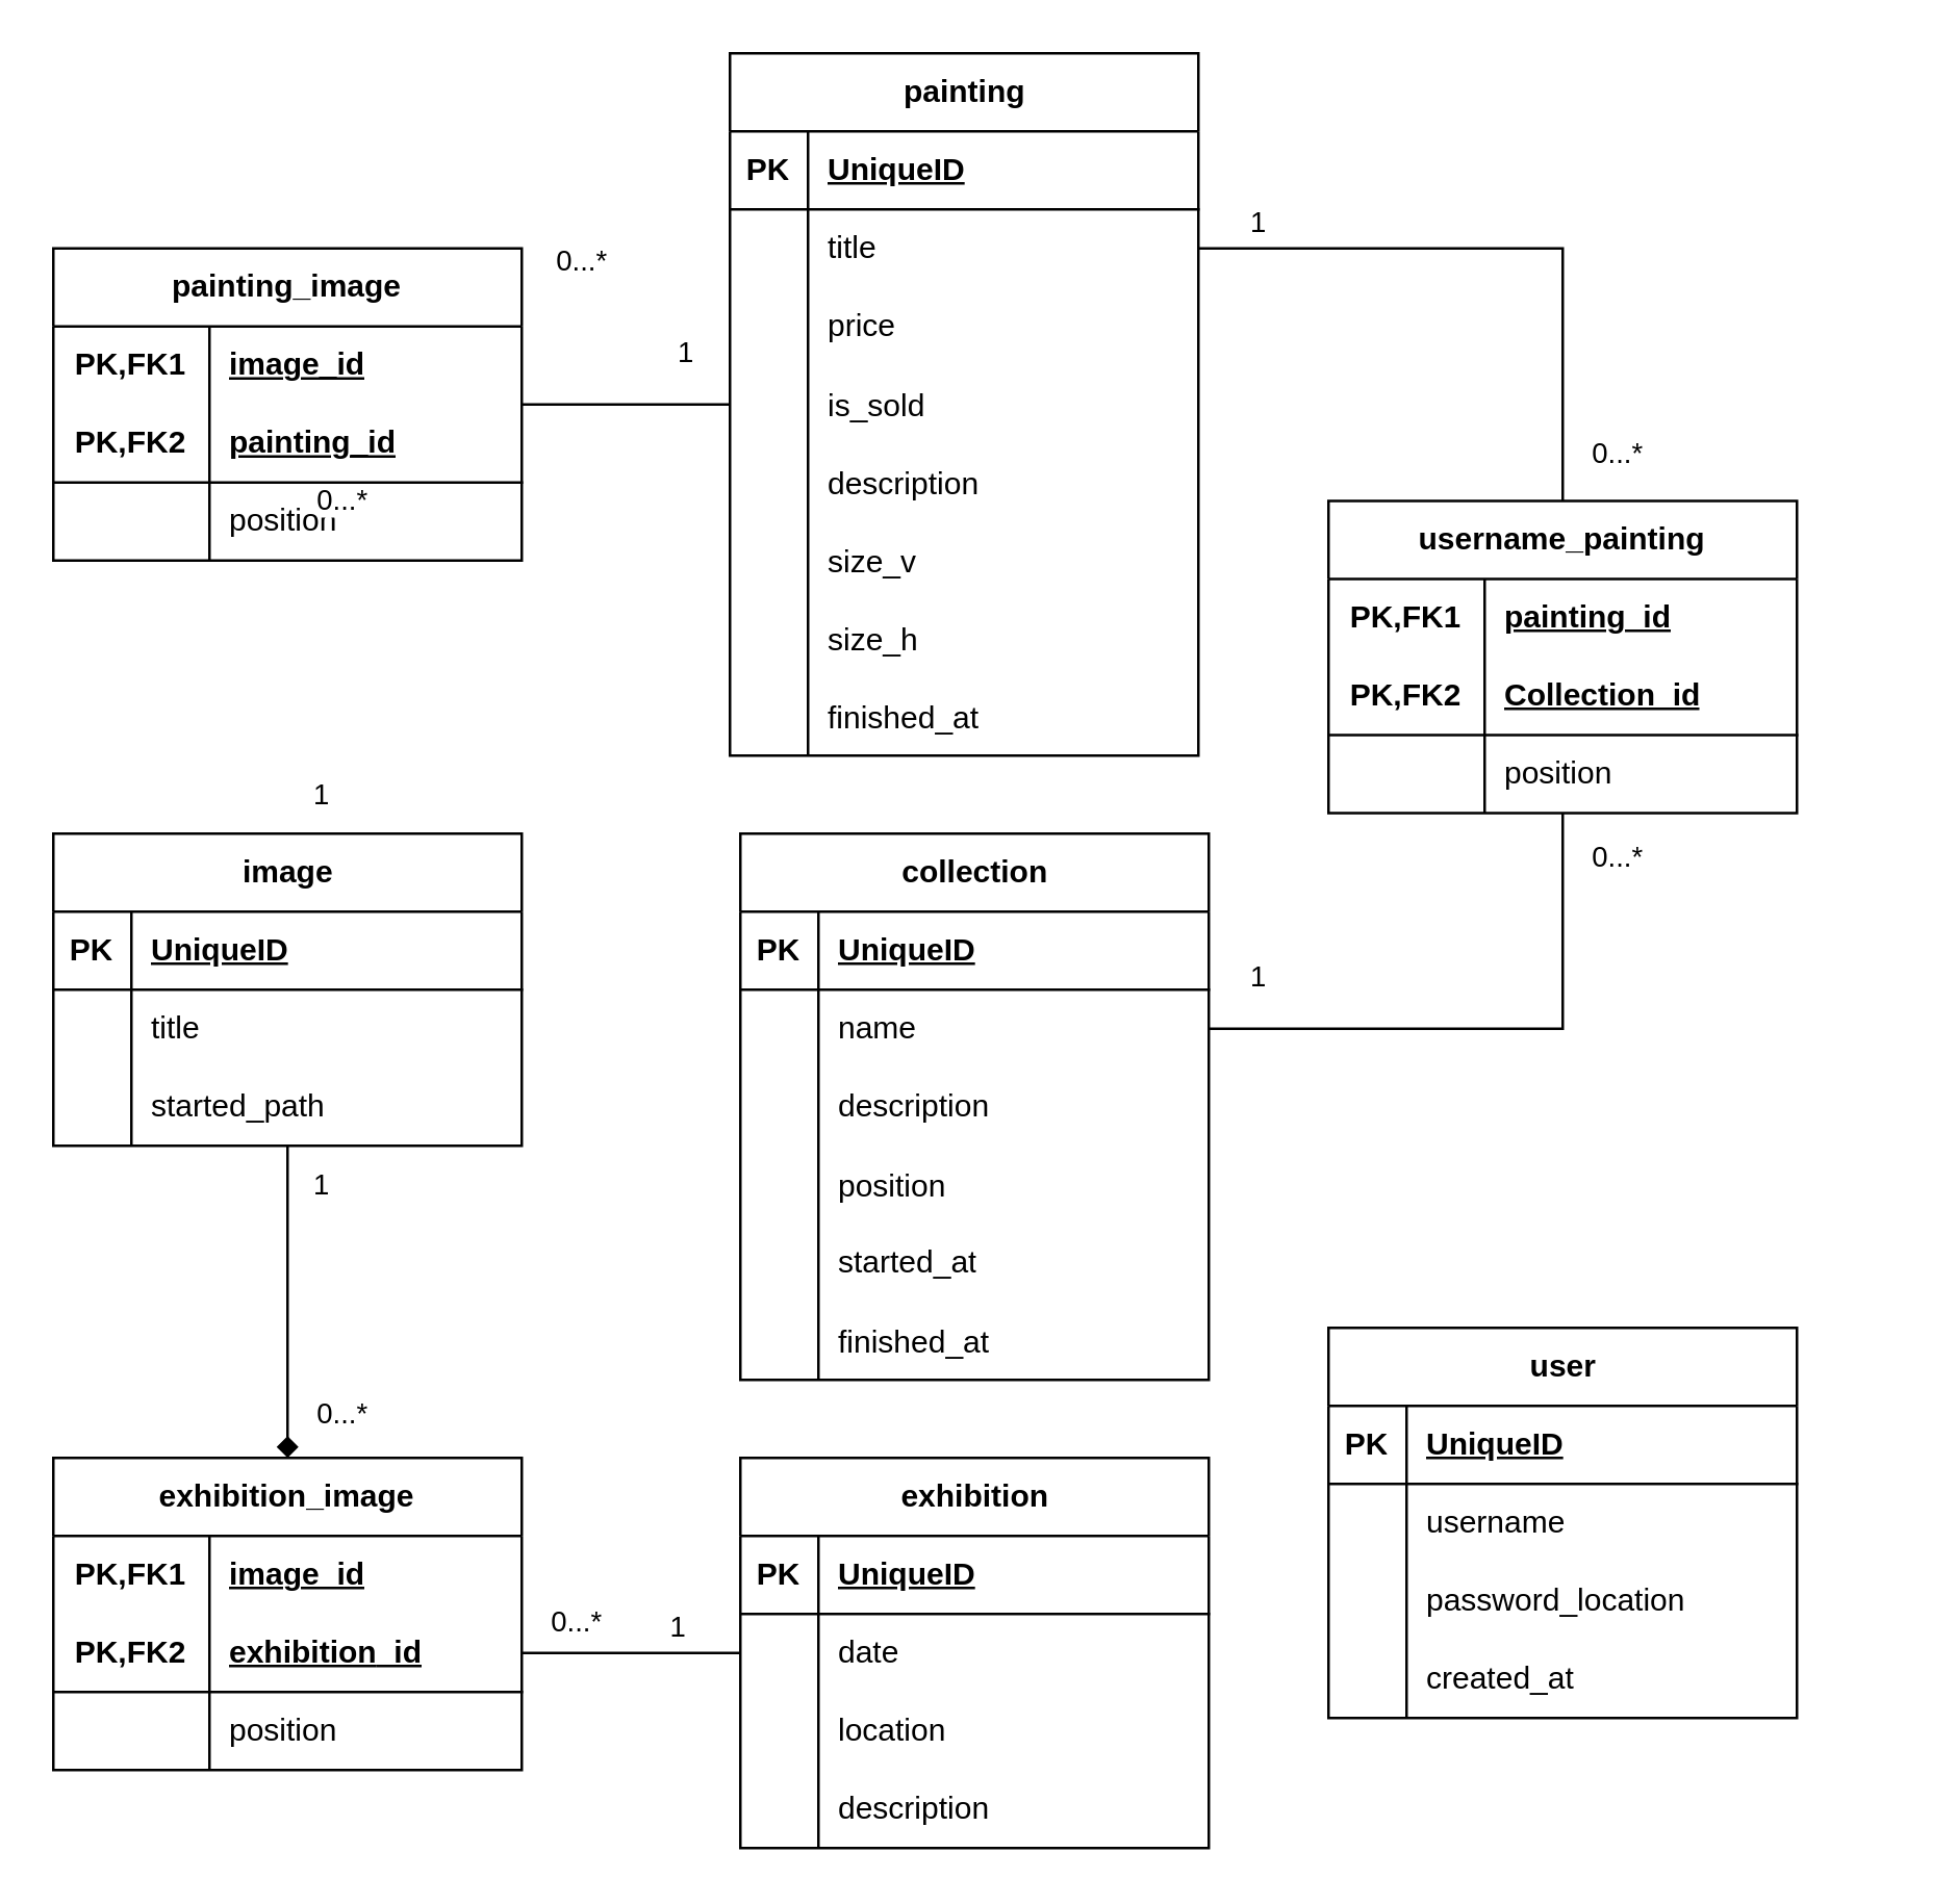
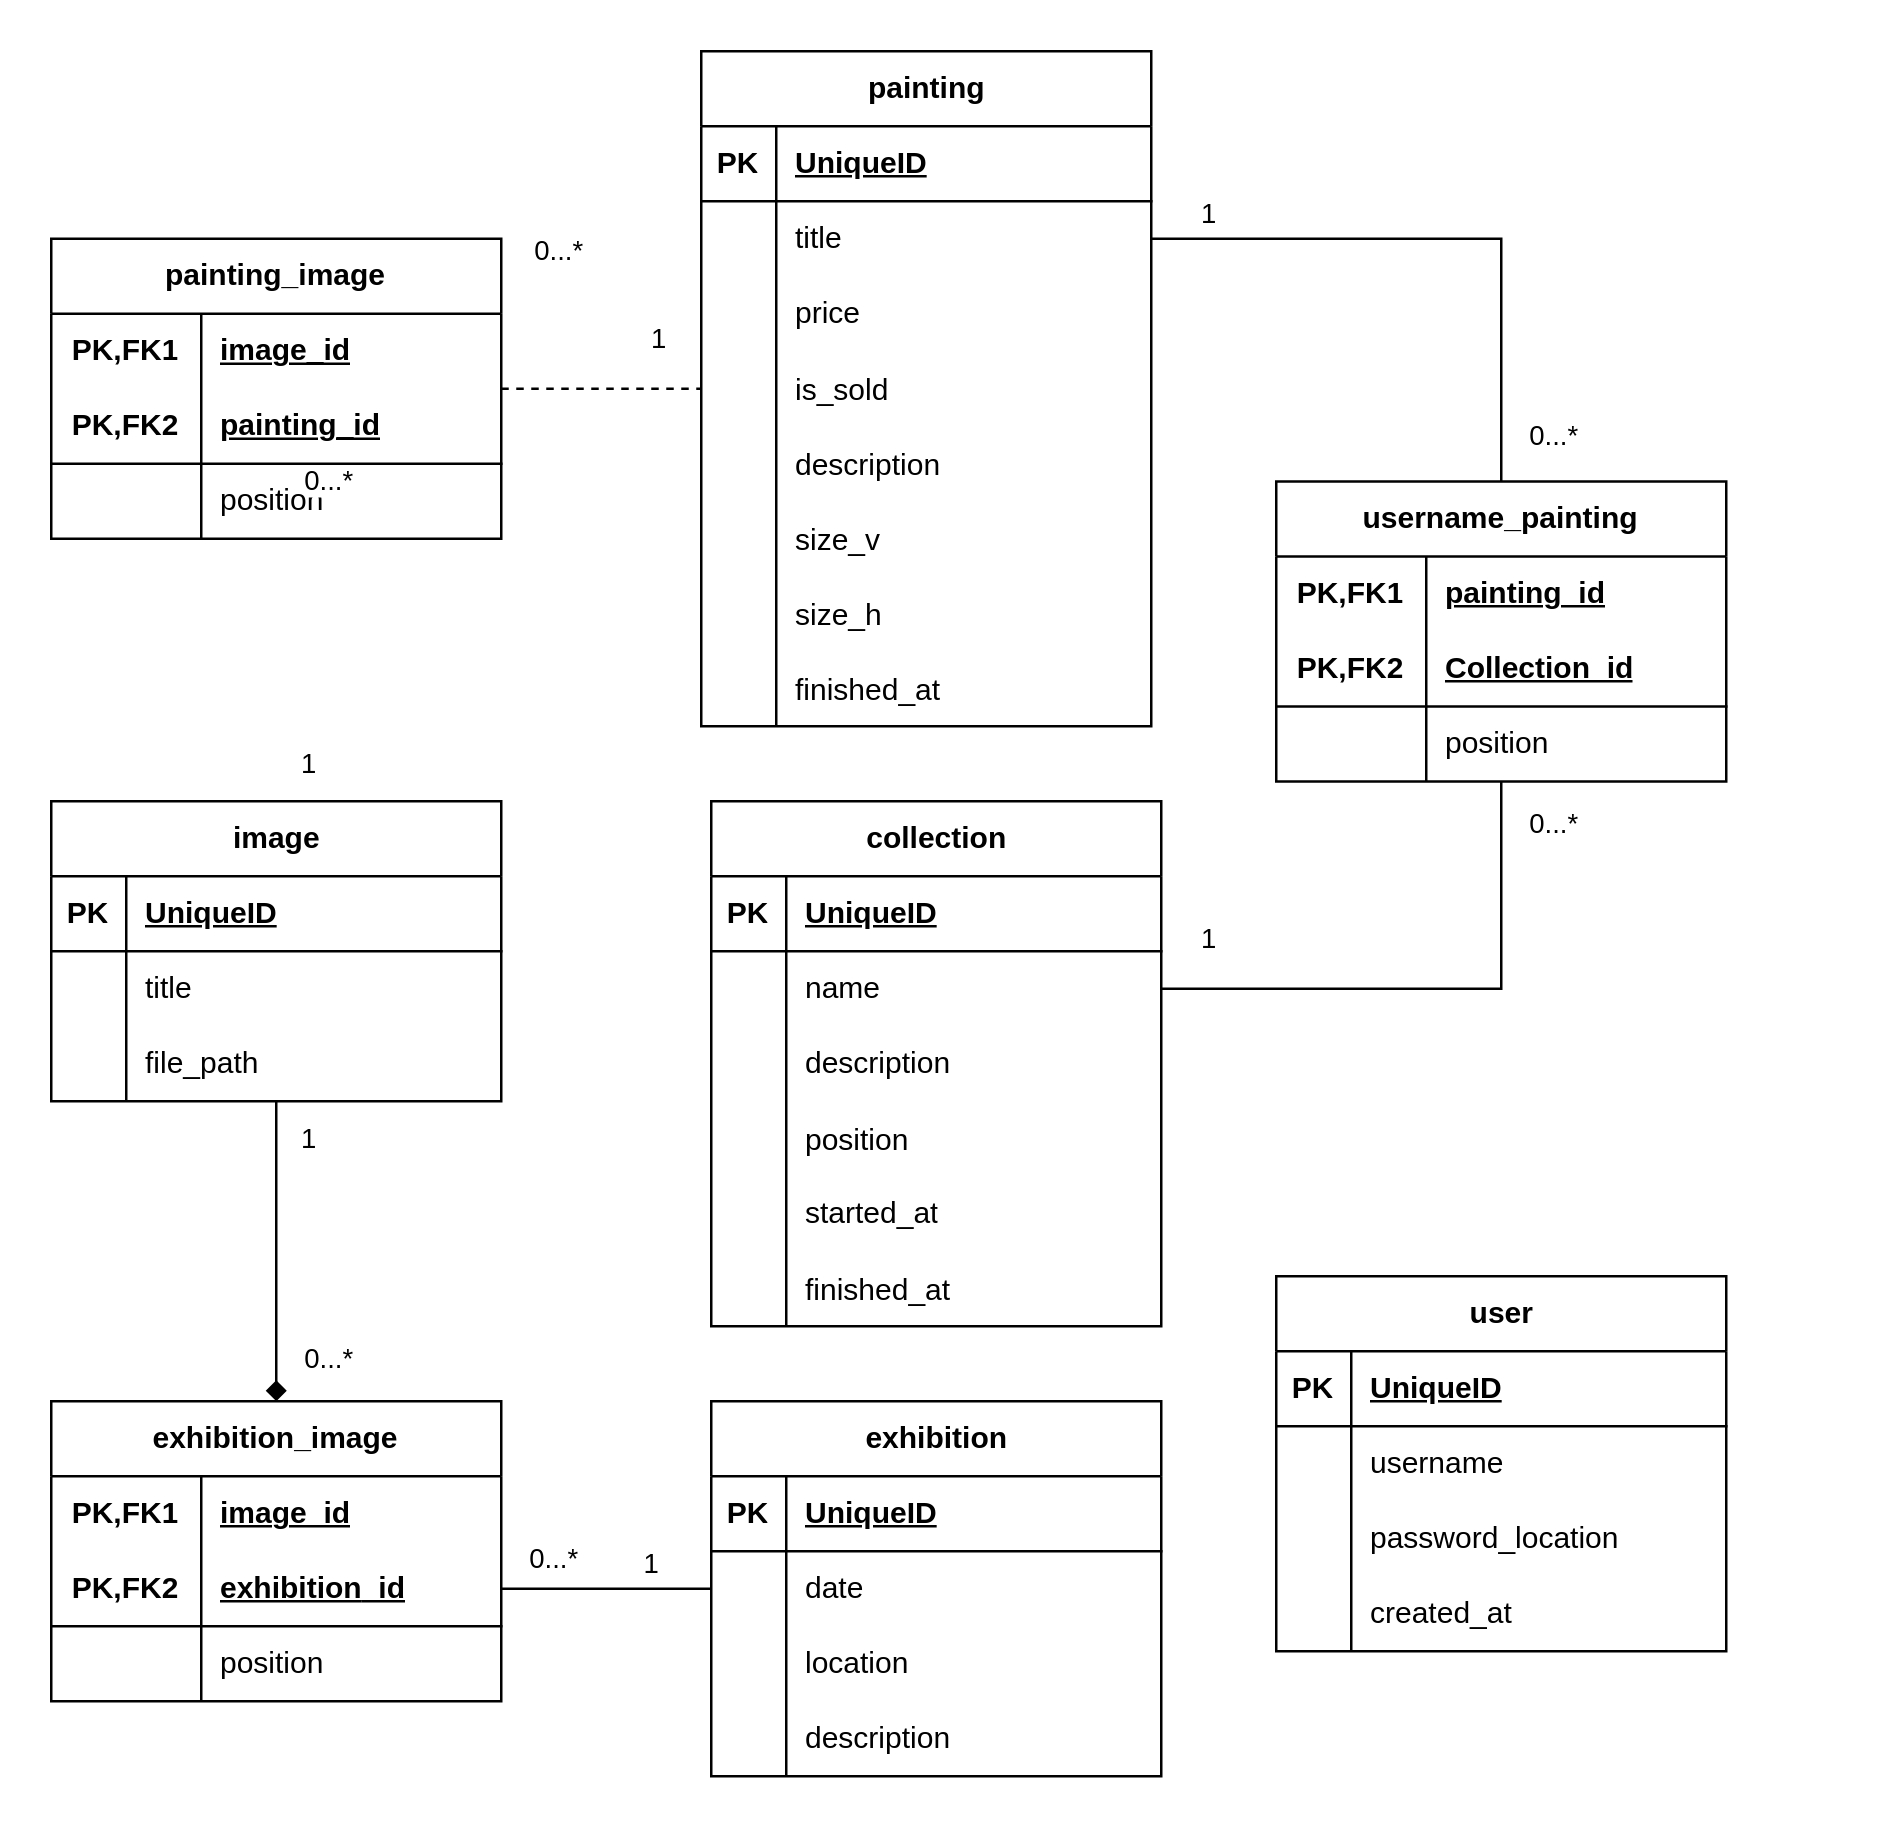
- <mxCell id="86" style="edgeStyle=orthogonalEdgeStyle;rounded=0;orthogonalLoop=1;jettySize=auto;html=1;endArrow=none;startFill=0;" edge="1" parent="1" source="87" target="2"><mxGeometry relative="1" as="geometry" /></mxCell>
+ <mxCell id="86" style="edgeStyle=orthogonalEdgeStyle;rounded=0;orthogonalLoop=1;jettySize=auto;html=1;endArrow=none;startFill=0;dashed=1;" edge="1" parent="1" source="87" target="2"><mxGeometry relative="1" as="geometry" /></mxCell>
- <mxCell id="85" value="started_path" style="shape=partialRectangle;connectable=0;fillColor=none;top=0;left=0;bottom=0;right=0;align=left;spacingLeft=6;overflow=hidden;whiteSpace=wrap;html=1;" vertex="1" parent="83"><mxGeometry x="30" width="150" height="30" as="geometry"><mxRectangle width="150" height="30" as="alternateBounds" /></mxGeometry></mxCell>
+ <mxCell id="85" value="file_path" style="shape=partialRectangle;connectable=0;fillColor=none;top=0;left=0;bottom=0;right=0;align=left;spacingLeft=6;overflow=hidden;whiteSpace=wrap;html=1;" vertex="1" parent="83"><mxGeometry x="30" width="150" height="30" as="geometry"><mxRectangle width="150" height="30" as="alternateBounds" /></mxGeometry></mxCell>
